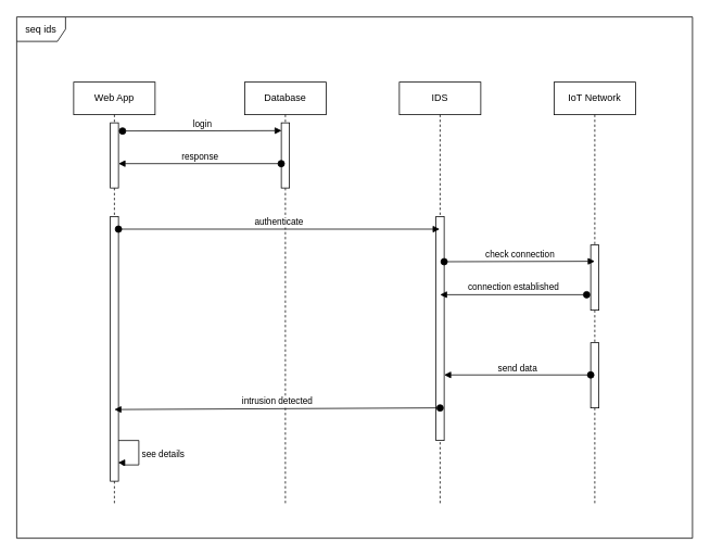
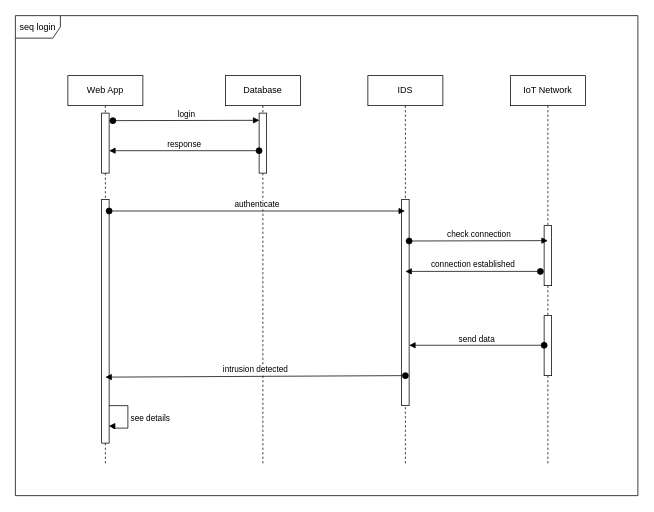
- <mxCell id="2" value="seq ids" parent="1" style="shape=umlFrame;whiteSpace=wrap;html=1;" vertex="1"><mxGeometry as="geometry" y="20" x="20" height="640" width="830" /></mxCell>
+ <mxCell id="2" value="seq login" parent="1" style="shape=umlFrame;whiteSpace=wrap;html=1;" vertex="1"><mxGeometry as="geometry" y="20" x="20" height="640" width="830" /></mxCell>
